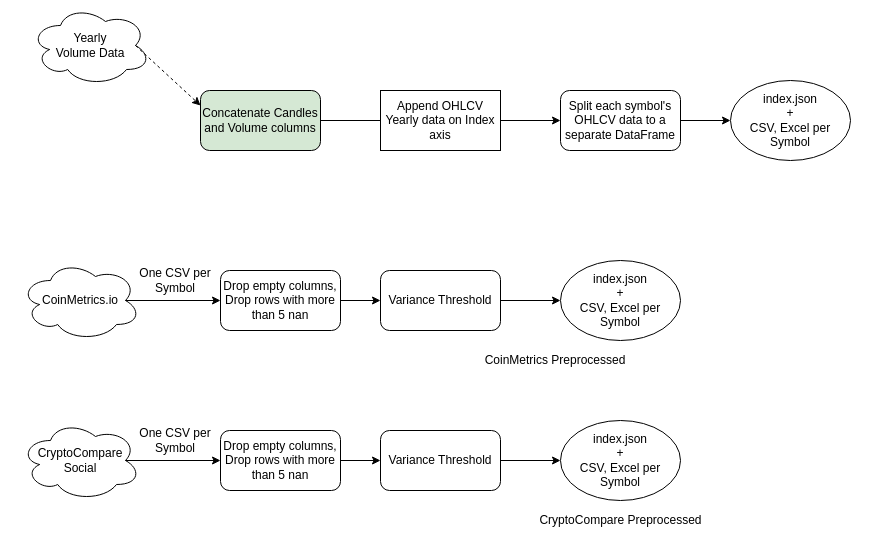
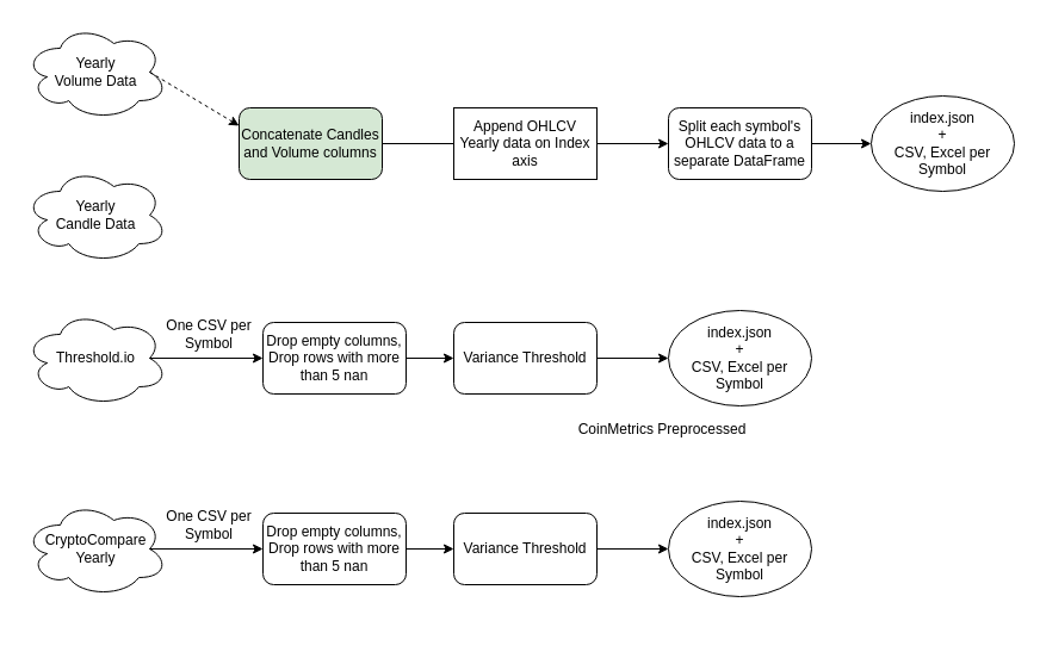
- <mxCell id="9" value="Yearly &lt;br&gt;Volume Data" style="ellipse;shape=cloud;whiteSpace=wrap;html=1;" vertex="1" parent="1"><mxGeometry x="30" y="5" width="120" height="80" as="geometry" /></mxCell>
+ <mxCell id="9" value="Yearly &lt;br&gt;Volume Data" style="ellipse;shape=cloud;whiteSpace=wrap;html=1;" vertex="1" parent="1"><mxGeometry x="20" y="20" width="120" height="80" as="geometry" /></mxCell>
+ <mxCell id="7" value="Yearly&lt;br&gt;Candle Data" style="ellipse;shape=cloud;whiteSpace=wrap;html=1;" vertex="1" parent="1"><mxGeometry x="20" y="140" width="120" height="80" as="geometry" /></mxCell>
- <mxCell id="2" value="CoinMetrics.io" style="ellipse;shape=cloud;whiteSpace=wrap;html=1;" vertex="1" parent="1"><mxGeometry x="20" y="260" width="120" height="80" as="geometry" /></mxCell>
+ <mxCell id="2" value="Threshold.io" style="ellipse;shape=cloud;whiteSpace=wrap;html=1;" vertex="1" parent="1"><mxGeometry x="20" y="260" width="120" height="80" as="geometry" /></mxCell>
- <mxCell id="20" value="CryptoCompare&lt;br&gt;Social" style="ellipse;shape=cloud;whiteSpace=wrap;html=1;" vertex="1" parent="1"><mxGeometry x="20" y="420" width="120" height="80" as="geometry" /></mxCell>
+ <mxCell id="20" value="CryptoCompare&lt;br&gt;Yearly" style="ellipse;shape=cloud;whiteSpace=wrap;html=1;" vertex="1" parent="1"><mxGeometry x="20" y="420" width="120" height="80" as="geometry" /></mxCell>
- <mxCell id="29" value="CryptoCompare Preprocessed" style="text;html=1;strokeColor=none;fillColor=none;align=center;verticalAlign=middle;whiteSpace=wrap;rounded=0;" vertex="1" parent="1"><mxGeometry x="532.5" y="510" width="175" height="20" as="geometry" /></mxCell>
